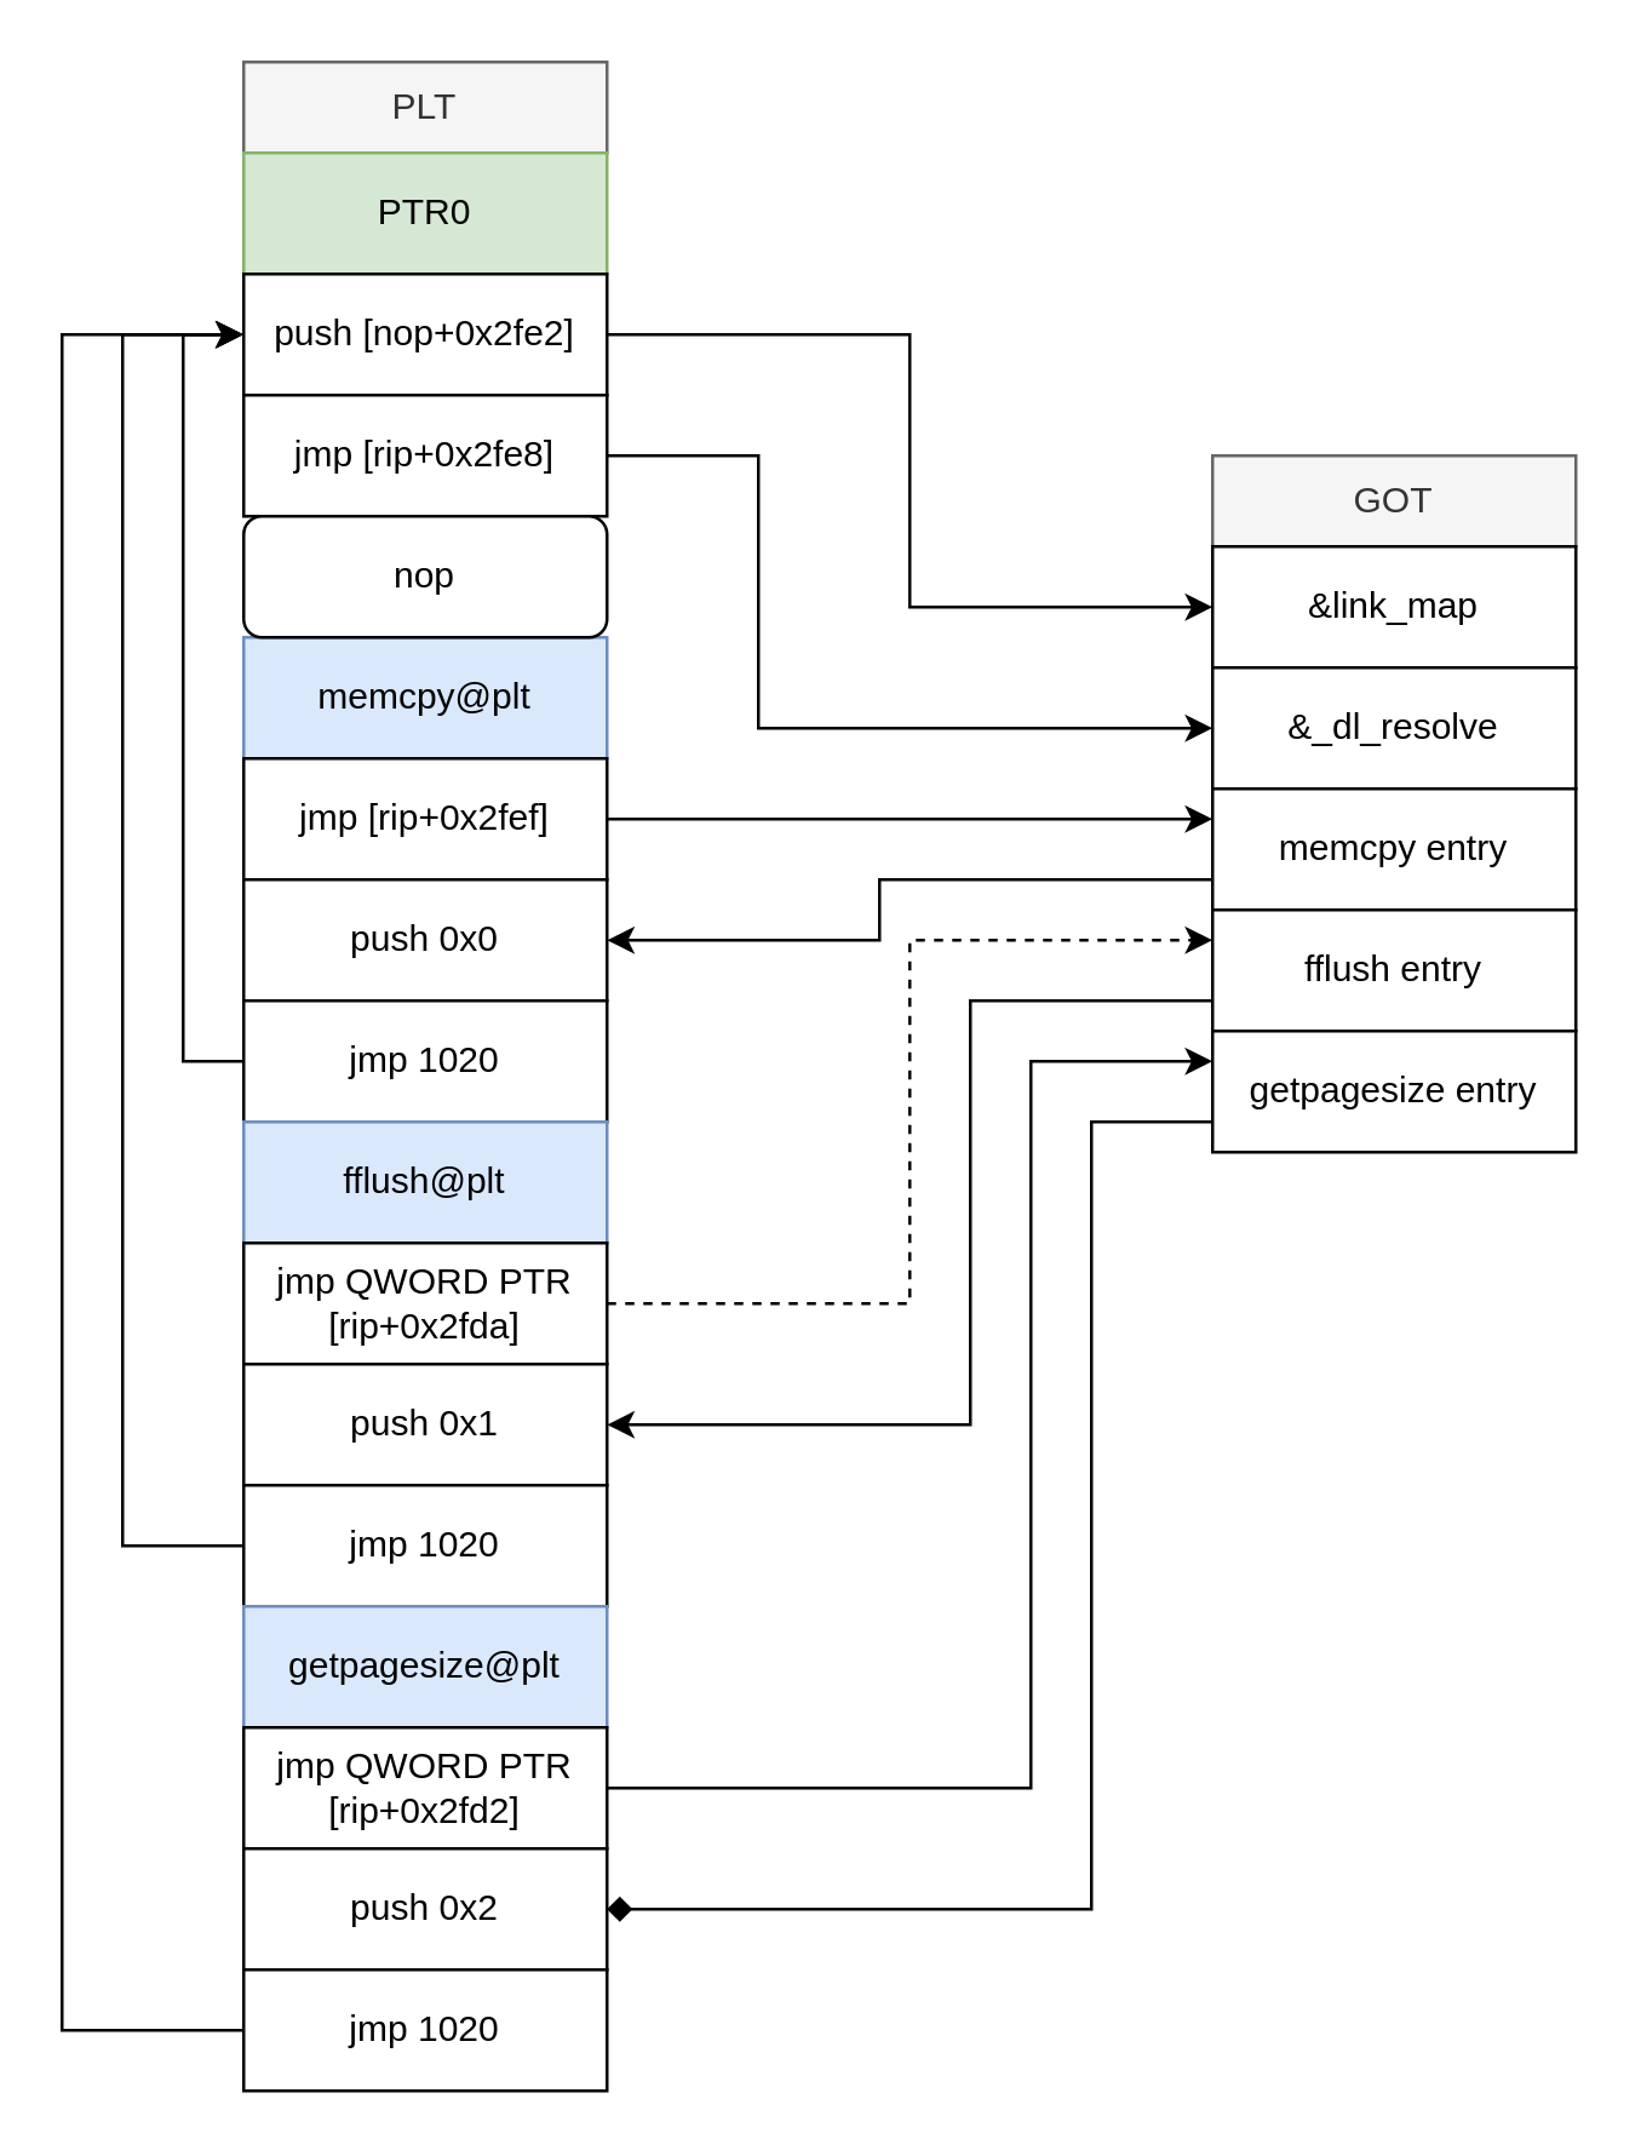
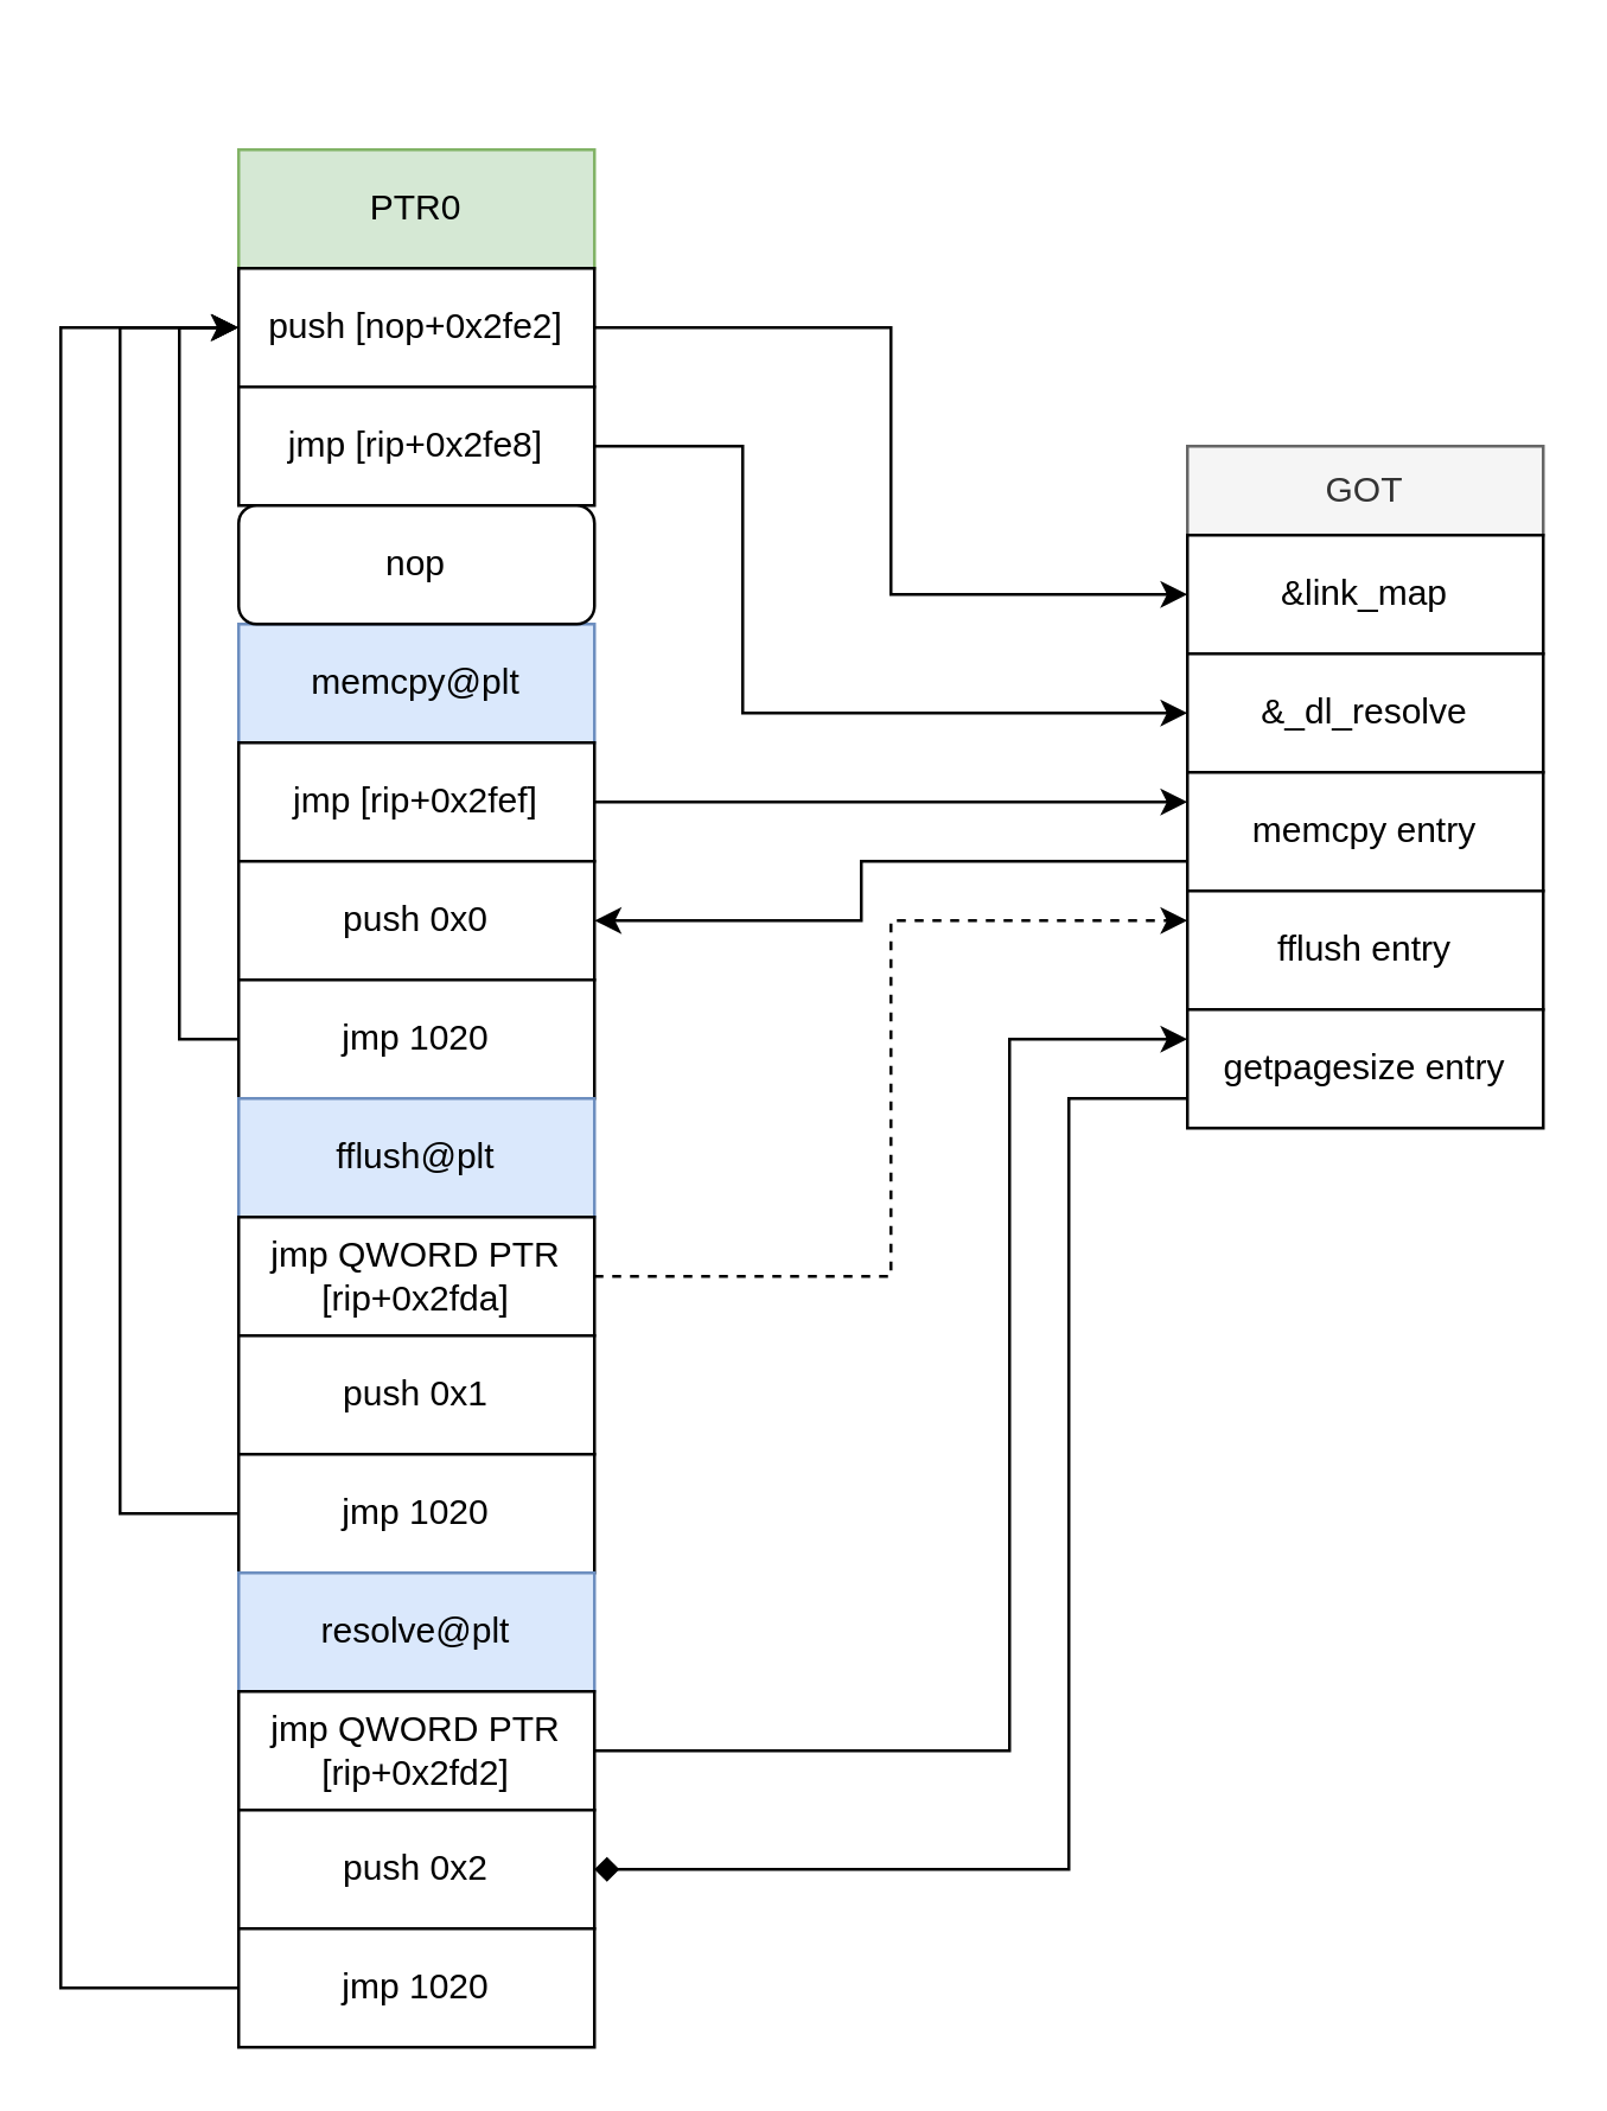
- <mxCell id="2" value="PLT" style="rounded=0;whiteSpace=wrap;html=1;fillColor=#f5f5f5;fontColor=#333333;strokeColor=#666666;" vertex="1" parent="1"><mxGeometry x="80" y="20" width="120" height="30" as="geometry" /></mxCell>
- <mxCell id="32" style="edgeStyle=orthogonalEdgeStyle;rounded=0;orthogonalLoop=1;jettySize=auto;html=1;exitX=0;exitY=0.75;exitDx=0;exitDy=0;entryX=1;entryY=0.5;entryDx=0;entryDy=0;" edge="1" parent="1" source="33" target="12"><mxGeometry relative="1" as="geometry"><Array as="points"><mxPoint x="320" y="330" /><mxPoint x="320" y="470" /></Array></mxGeometry></mxCell>
- <mxCell id="15" value="getpagesize@plt" style="rounded=0;whiteSpace=wrap;html=1;fillColor=#dae8fc;strokeColor=#6c8ebf;" vertex="1" parent="1"><mxGeometry x="80" y="530" width="120" height="40" as="geometry" /></mxCell>
+ <mxCell id="15" value="resolve@plt" style="rounded=0;whiteSpace=wrap;html=1;fillColor=#dae8fc;strokeColor=#6c8ebf;" vertex="1" parent="1"><mxGeometry x="80" y="530" width="120" height="40" as="geometry" /></mxCell>
